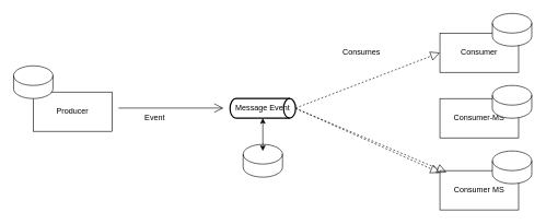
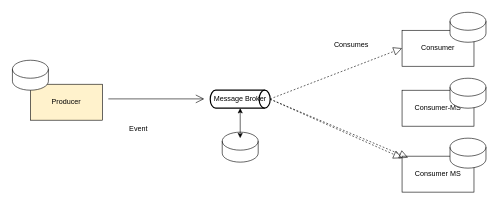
- <mxCell id="18" value="Consumes" style="text;html=1;align=center;verticalAlign=middle;resizable=0;points=[];autosize=1;strokeColor=none;" vertex="1" parent="1"><mxGeometry x="515" y="70" width="70" height="20" as="geometry" /></mxCell>
+ <mxCell id="18" value="Consumes" style="text;html=1;align=center;verticalAlign=middle;resizable=0;points=[];autosize=1;strokeColor=none;" vertex="1" parent="1"><mxGeometry x="550" y="65" width="70" height="20" as="geometry" /></mxCell>
- <mxCell id="11" value="Message Event" style="strokeWidth=2;html=1;shape=mxgraph.flowchart.direct_data;whiteSpace=wrap;" vertex="1" parent="1"><mxGeometry x="350" y="150" width="100" height="30" as="geometry" /></mxCell>
+ <mxCell id="11" value="Message Broker" style="strokeWidth=2;html=1;shape=mxgraph.flowchart.direct_data;whiteSpace=wrap;" vertex="1" parent="1"><mxGeometry x="350" y="150" width="100" height="30" as="geometry" /></mxCell>
- <mxCell id="2" value="Producer" style="rounded=0;whiteSpace=wrap;html=1;" vertex="1" parent="1"><mxGeometry x="50" y="140" width="120" height="60" as="geometry" /></mxCell>
+ <mxCell id="2" value="Producer" style="rounded=0;whiteSpace=wrap;html=1;fillColor=#fff2cc;" vertex="1" parent="1"><mxGeometry x="50" y="140" width="120" height="60" as="geometry" /></mxCell>
- <mxCell id="16" value="Event" style="text;html=1;align=center;verticalAlign=middle;resizable=0;points=[];autosize=1;strokeColor=none;" vertex="1" parent="1"><mxGeometry x="210" y="170" width="50" height="20" as="geometry" /></mxCell>
+ <mxCell id="16" value="Event" style="text;html=1;align=center;verticalAlign=middle;resizable=0;points=[];autosize=1;strokeColor=none;" vertex="1" parent="1"><mxGeometry x="205" y="205" width="50" height="20" as="geometry" /></mxCell>
